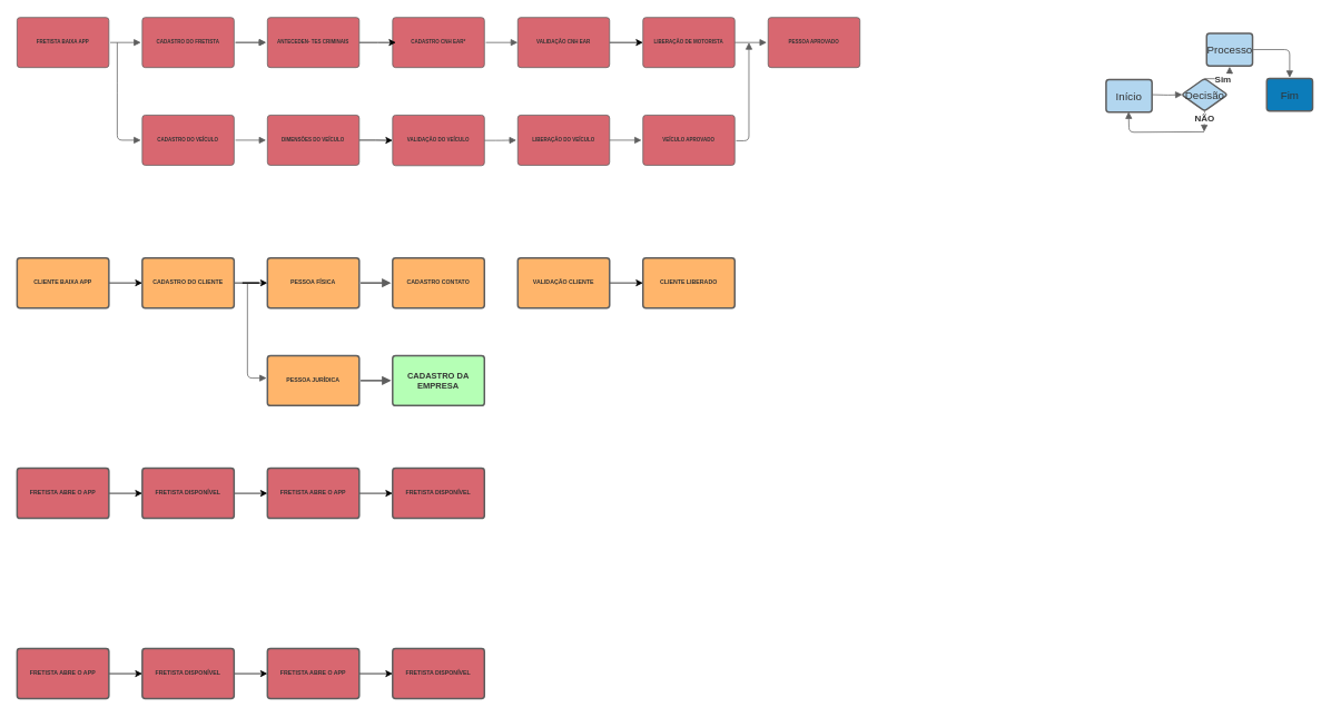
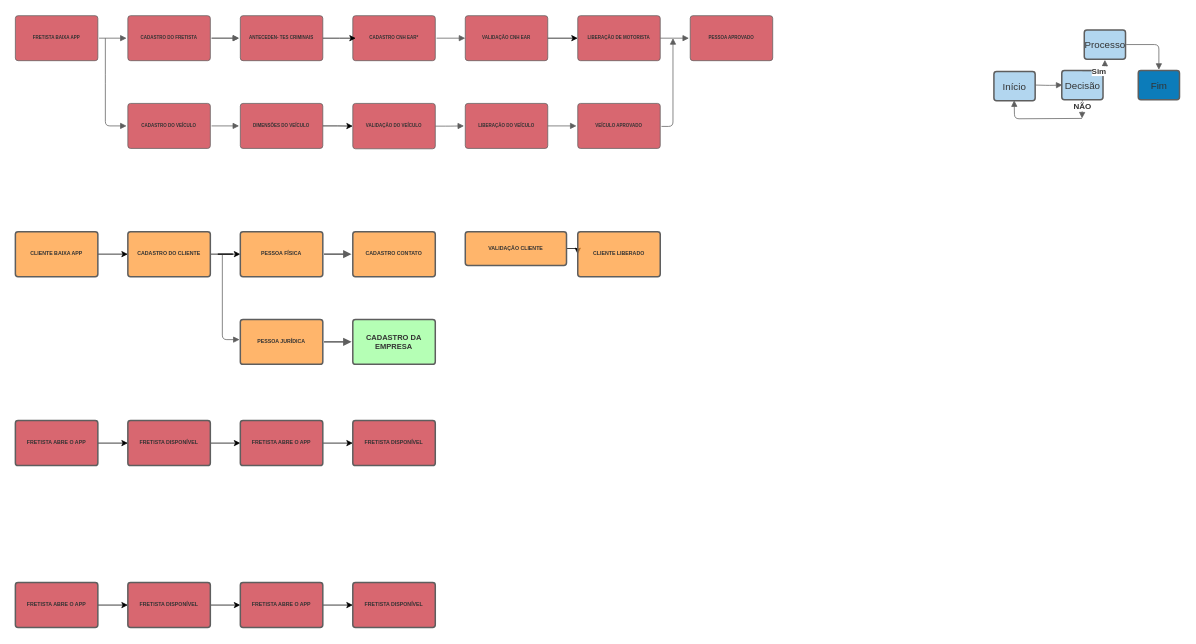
- <mxCell id="4" value="Decisão" style="html=1;whiteSpace=wrap;rhombus;whiteSpace=wrap;fontSize=13;fontColor=#333333;spacing=3;strokeColor=#5e5e5e;strokeOpacity=100;fillOpacity=100;rounded=1;absoluteArcSize=1;arcSize=7.2;fillColor=#b2d6ef;strokeWidth=2;" parent="1" vertex="1" zOrder="6"><mxGeometry x="1415.5" y="93" width="55" height="39" as="geometry" /></mxCell>
+ <mxCell id="4" value="Decisão" style="html=1;whiteSpace=wrap;whiteSpace=wrap;fontSize=13;fontColor=#333333;spacing=3;strokeColor=#5e5e5e;strokeOpacity=100;fillOpacity=100;absoluteArcSize=1;arcSize=7.2;fillColor=#b2d6ef;strokeWidth=2;rounded=1;" parent="1" vertex="1" zOrder="6"><mxGeometry x="1415.5" y="93" width="55" height="39" as="geometry" /></mxCell>
- <mxCell id="45" value="VALIDAÇÃO CLIENTE " style="html=1;whiteSpace=wrap;;whiteSpace=wrap;fontSize=7;fontColor=#333333;fontStyle=1;spacing=7;strokeColor=#5e5e5e;strokeOpacity=100;fillOpacity=72;rounded=1;absoluteArcSize=1;arcSize=7.2;fillColor=#FF9933;strokeWidth=2;" parent="1" vertex="1" zOrder="56"><mxGeometry x="620" y="308" width="110" height="60" as="geometry" /></mxCell>
+ <mxCell id="45" value="VALIDAÇÃO CLIENTE " style="html=1;whiteSpace=wrap;;whiteSpace=wrap;fontSize=7;fontColor=#333333;fontStyle=1;spacing=7;strokeColor=#5e5e5e;strokeOpacity=100;fillOpacity=72;rounded=1;absoluteArcSize=1;arcSize=7.2;fillColor=#FF9933;strokeWidth=2;" parent="1" vertex="1" zOrder="56"><mxGeometry x="620" y="308" width="135" height="45" as="geometry" /></mxCell>
